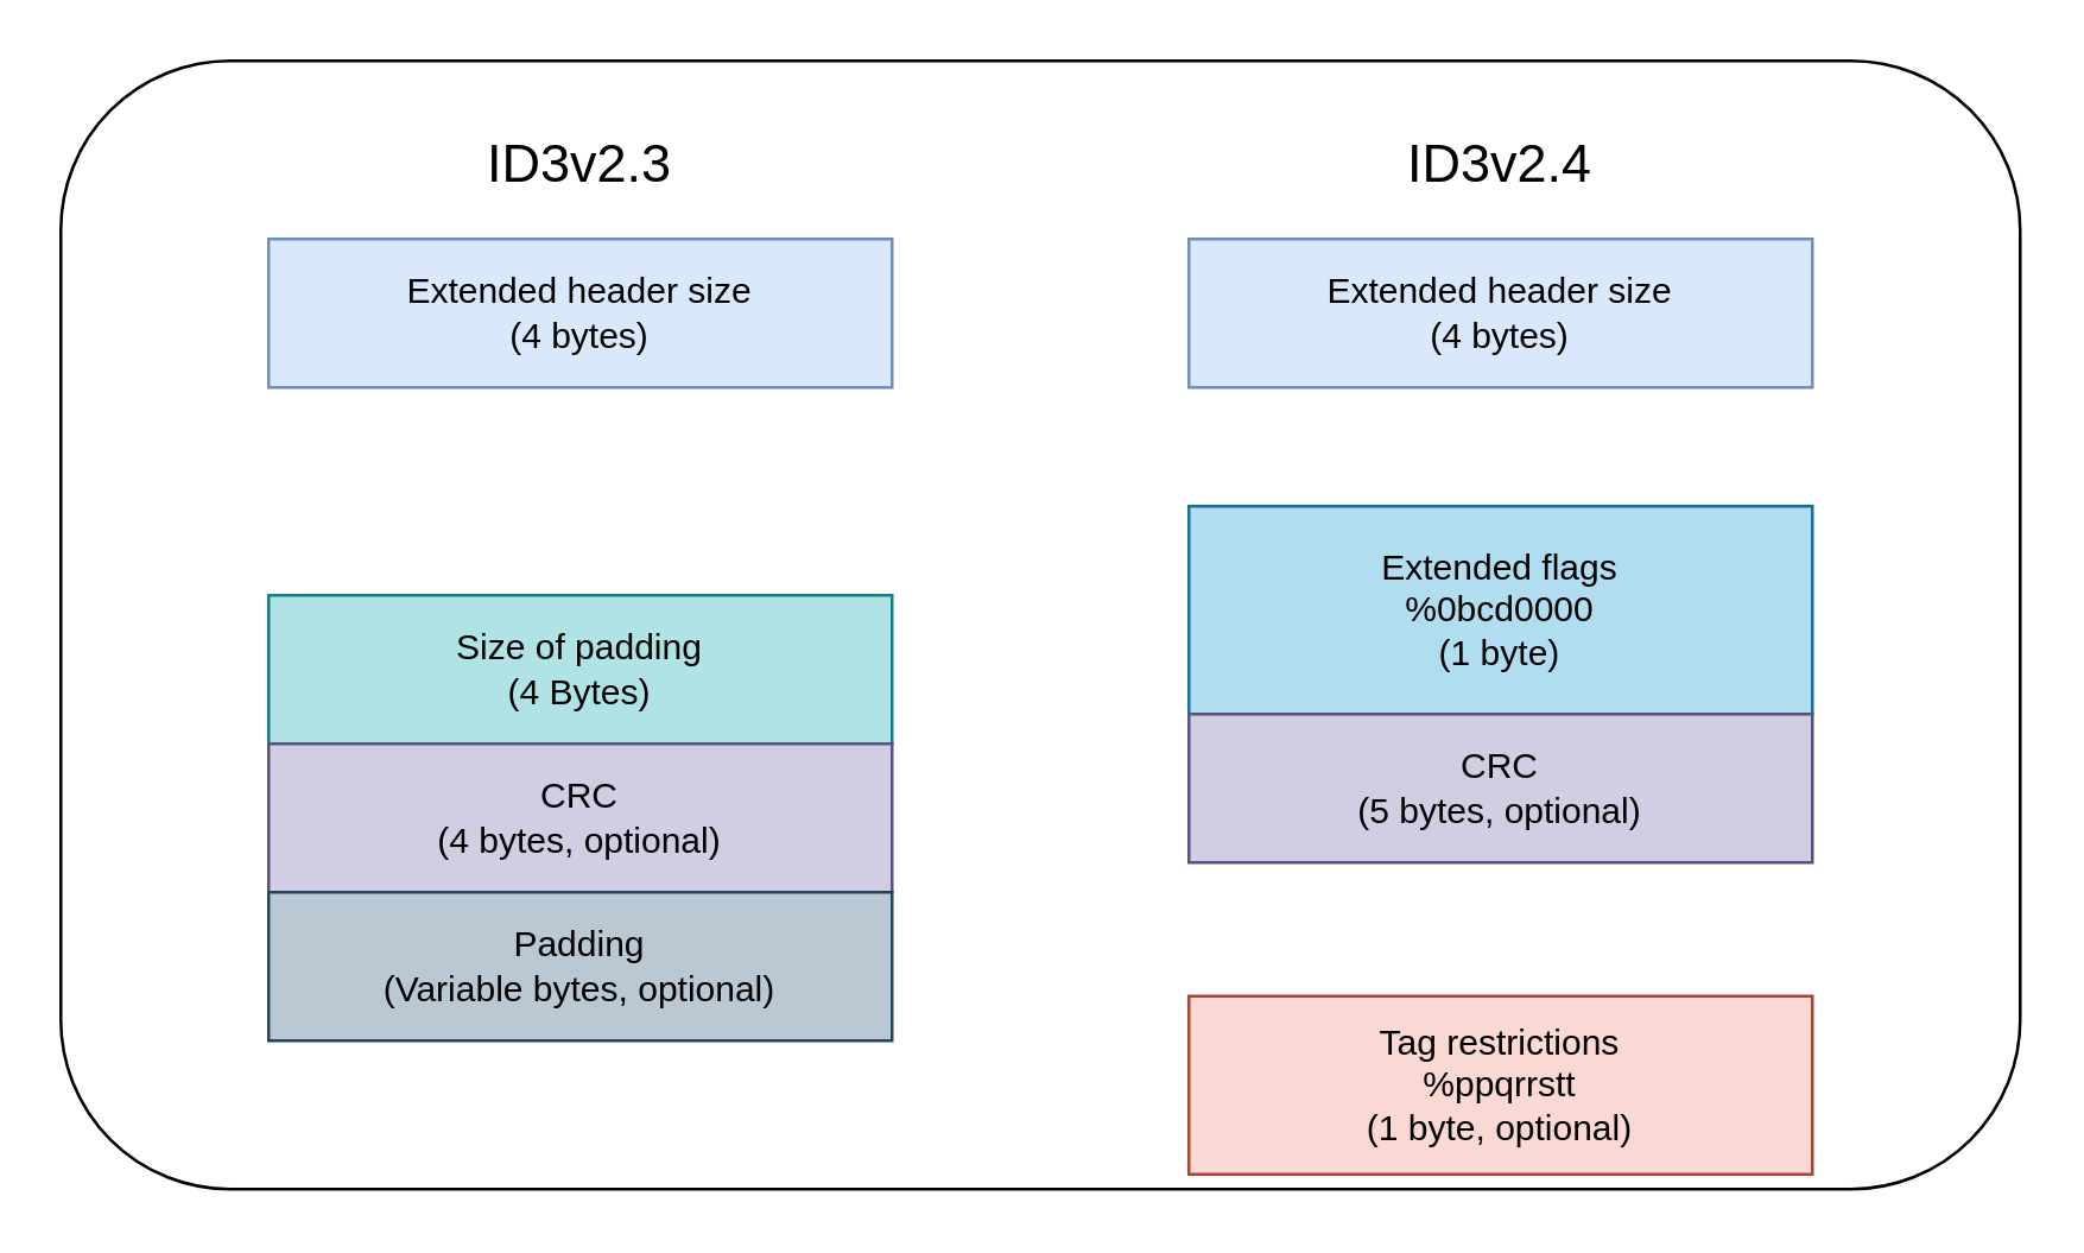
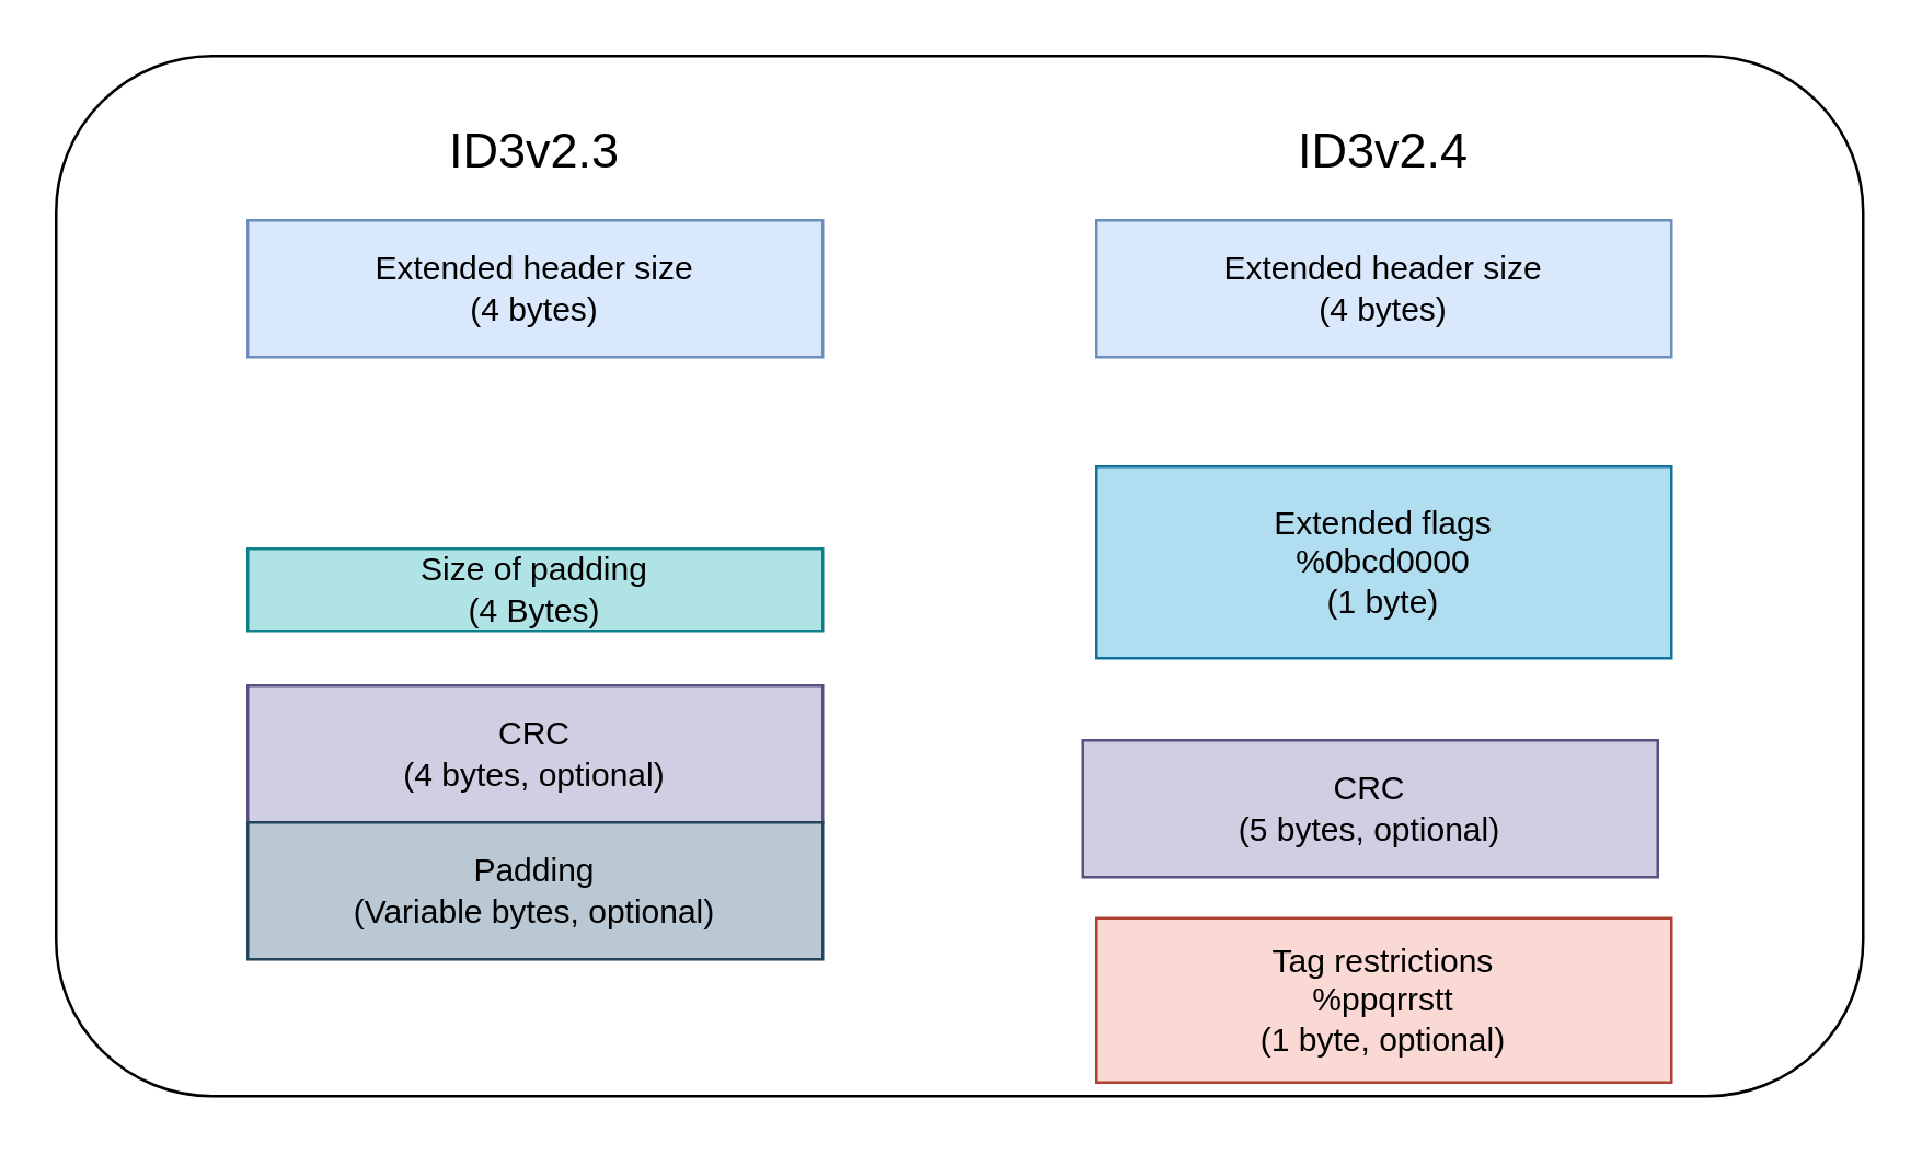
- <mxCell id="5" value="&lt;div&gt;Size of padding&lt;/div&gt;&lt;div&gt;(4 Bytes)&lt;br&gt;&lt;/div&gt;" style="rounded=0;whiteSpace=wrap;html=1;fillColor=#b0e3e6;strokeColor=#0e8088;" vertex="1" parent="1"><mxGeometry x="90" y="200" width="210" height="50" as="geometry" /></mxCell>
+ <mxCell id="5" value="&lt;div&gt;Size of padding&lt;/div&gt;&lt;div&gt;(4 Bytes)&lt;br&gt;&lt;/div&gt;" style="rounded=0;whiteSpace=wrap;html=1;fillColor=#b0e3e6;strokeColor=#0e8088;" vertex="1" parent="1"><mxGeometry x="90" y="200" width="210" height="30" as="geometry" /></mxCell>
- <mxCell id="11" value="&lt;div&gt;CRC&lt;/div&gt;&lt;div&gt;(5 bytes, optional)&lt;br&gt;&lt;/div&gt;" style="rounded=0;whiteSpace=wrap;html=1;fillColor=#d0cee2;strokeColor=#56517e;" vertex="1" parent="1"><mxGeometry x="400" y="240" width="210" height="50" as="geometry" /></mxCell>
+ <mxCell id="11" value="&lt;div&gt;CRC&lt;/div&gt;&lt;div&gt;(5 bytes, optional)&lt;br&gt;&lt;/div&gt;" style="rounded=0;whiteSpace=wrap;html=1;fillColor=#d0cee2;strokeColor=#56517e;" vertex="1" parent="1"><mxGeometry x="395" y="270" width="210" height="50" as="geometry" /></mxCell>
